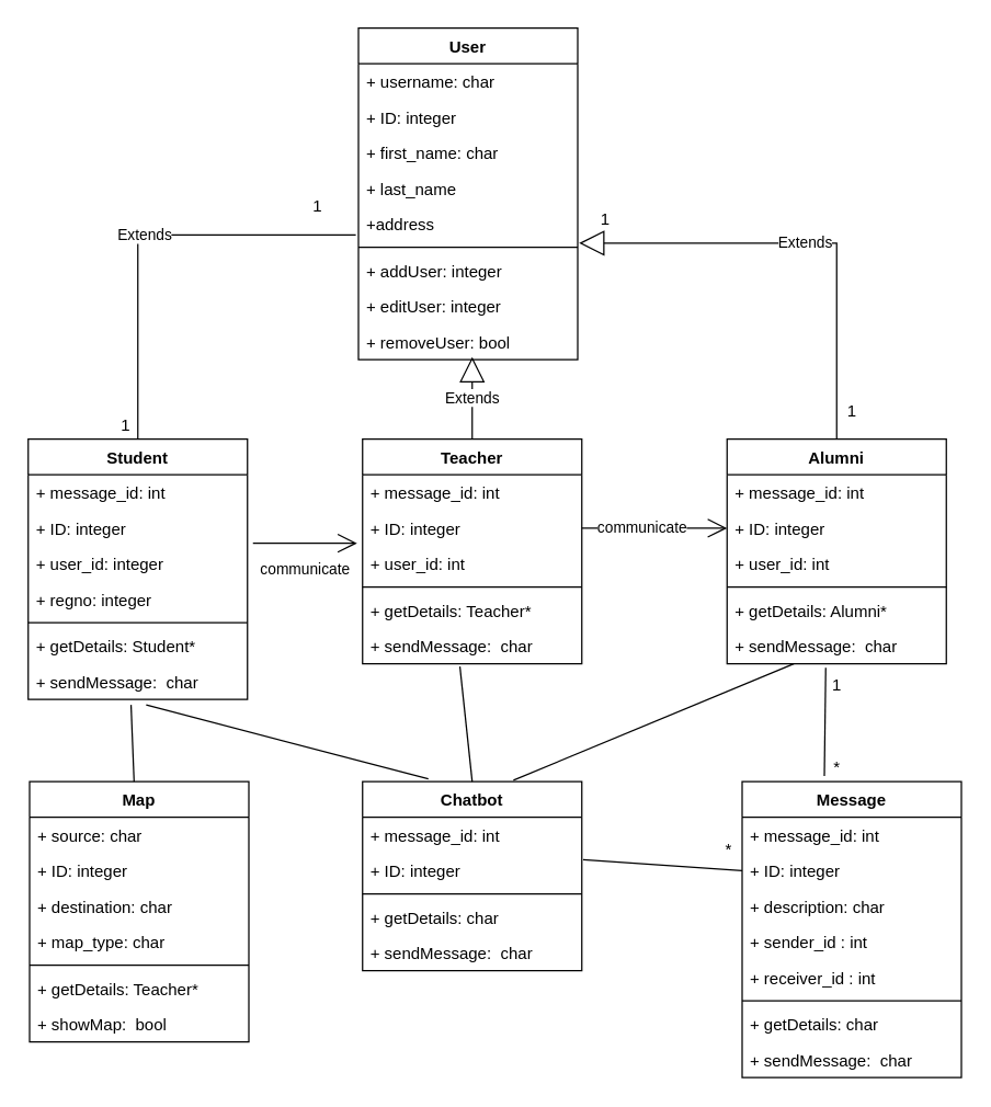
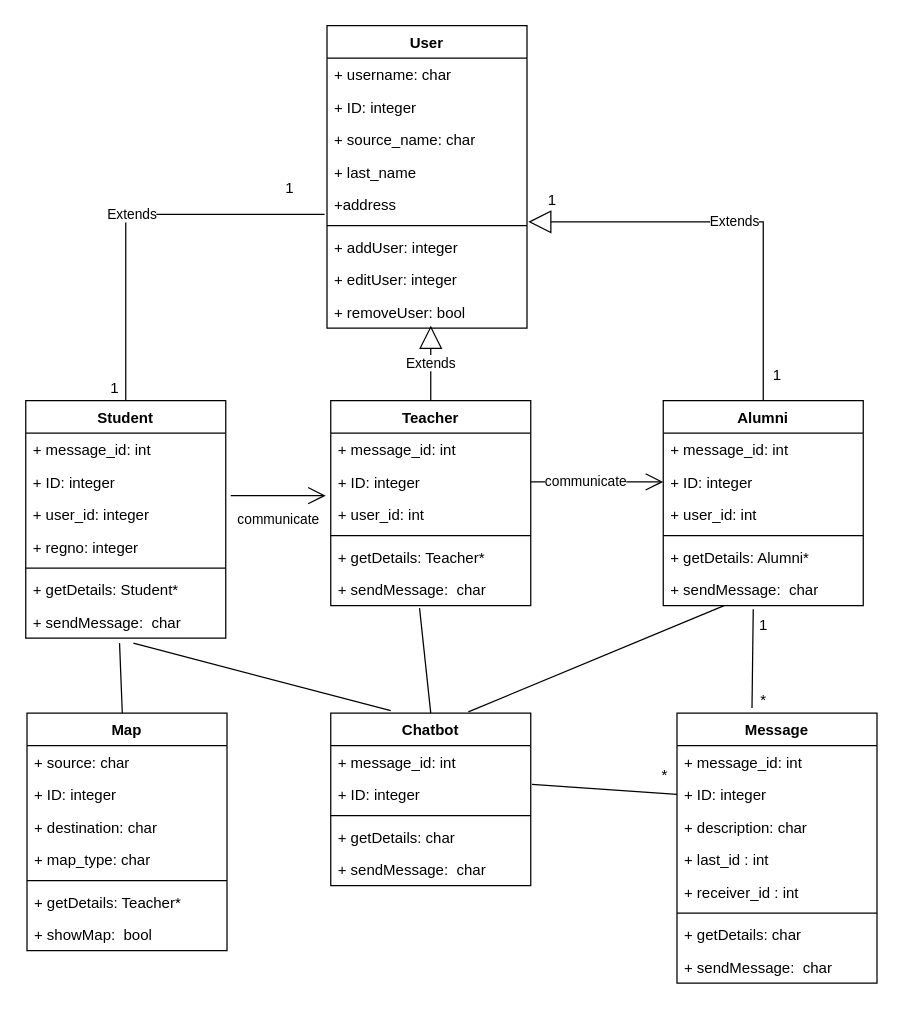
- <mxCell id="5" value="+ first_name: char" style="text;strokeColor=none;fillColor=none;align=left;verticalAlign=top;spacingLeft=4;spacingRight=4;overflow=hidden;rotatable=0;points=[[0,0.5],[1,0.5]];portConstraint=eastwest;" vertex="1" parent="2"><mxGeometry y="78" width="160" height="26" as="geometry" /></mxCell>
+ <mxCell id="5" value="+ source_name: char" style="text;strokeColor=none;fillColor=none;align=left;verticalAlign=top;spacingLeft=4;spacingRight=4;overflow=hidden;rotatable=0;points=[[0,0.5],[1,0.5]];portConstraint=eastwest;" vertex="1" parent="2"><mxGeometry y="78" width="160" height="26" as="geometry" /></mxCell>
- <mxCell id="52" value="+ sender_id : int" style="text;strokeColor=none;fillColor=none;align=left;verticalAlign=top;spacingLeft=4;spacingRight=4;overflow=hidden;rotatable=0;points=[[0,0.5],[1,0.5]];portConstraint=eastwest;" vertex="1" parent="48"><mxGeometry y="104" width="160" height="26" as="geometry" /></mxCell>
+ <mxCell id="52" value="+ last_id : int" style="text;strokeColor=none;fillColor=none;align=left;verticalAlign=top;spacingLeft=4;spacingRight=4;overflow=hidden;rotatable=0;points=[[0,0.5],[1,0.5]];portConstraint=eastwest;" vertex="1" parent="48"><mxGeometry y="104" width="160" height="26" as="geometry" /></mxCell>
